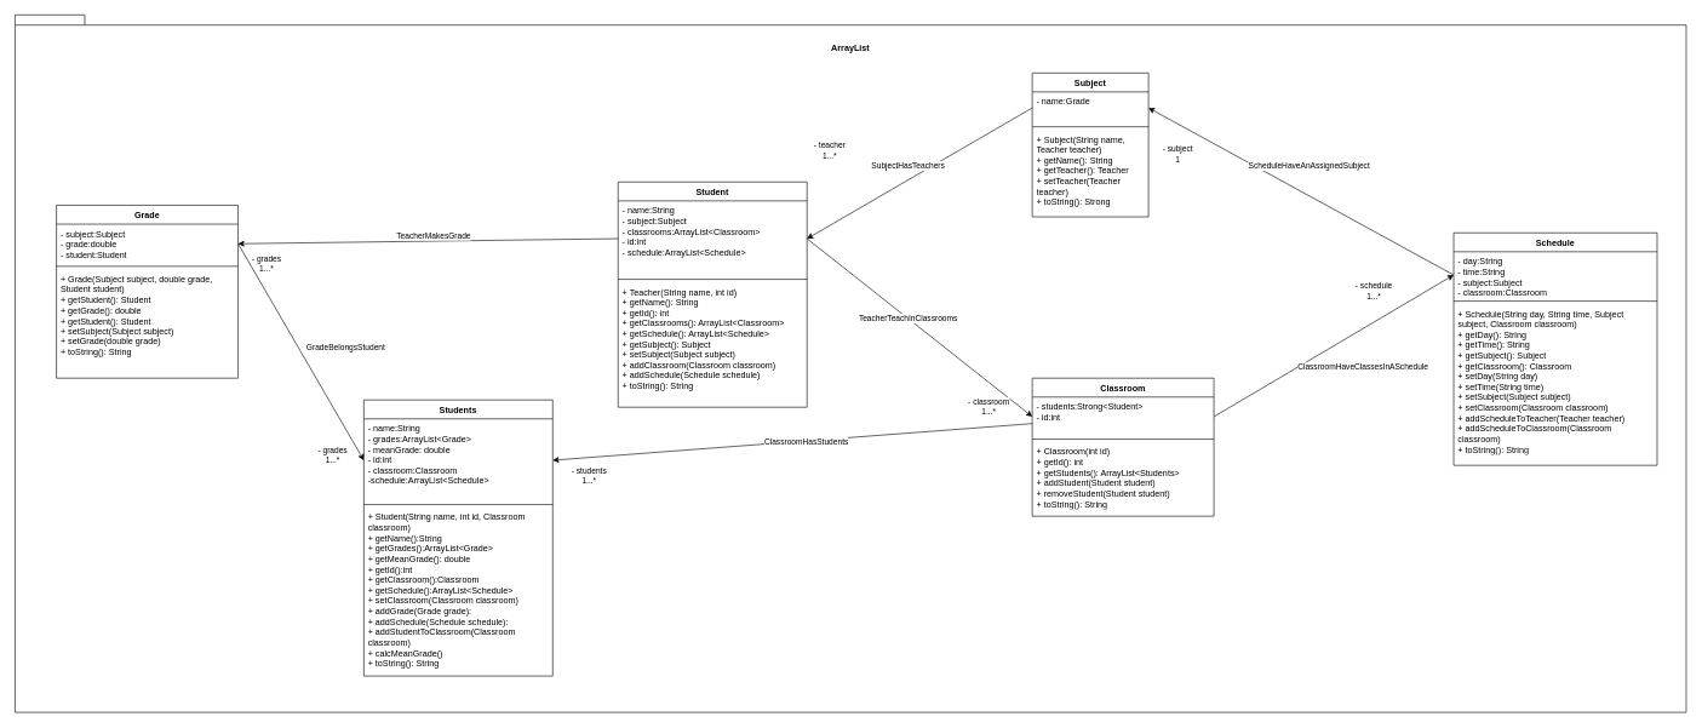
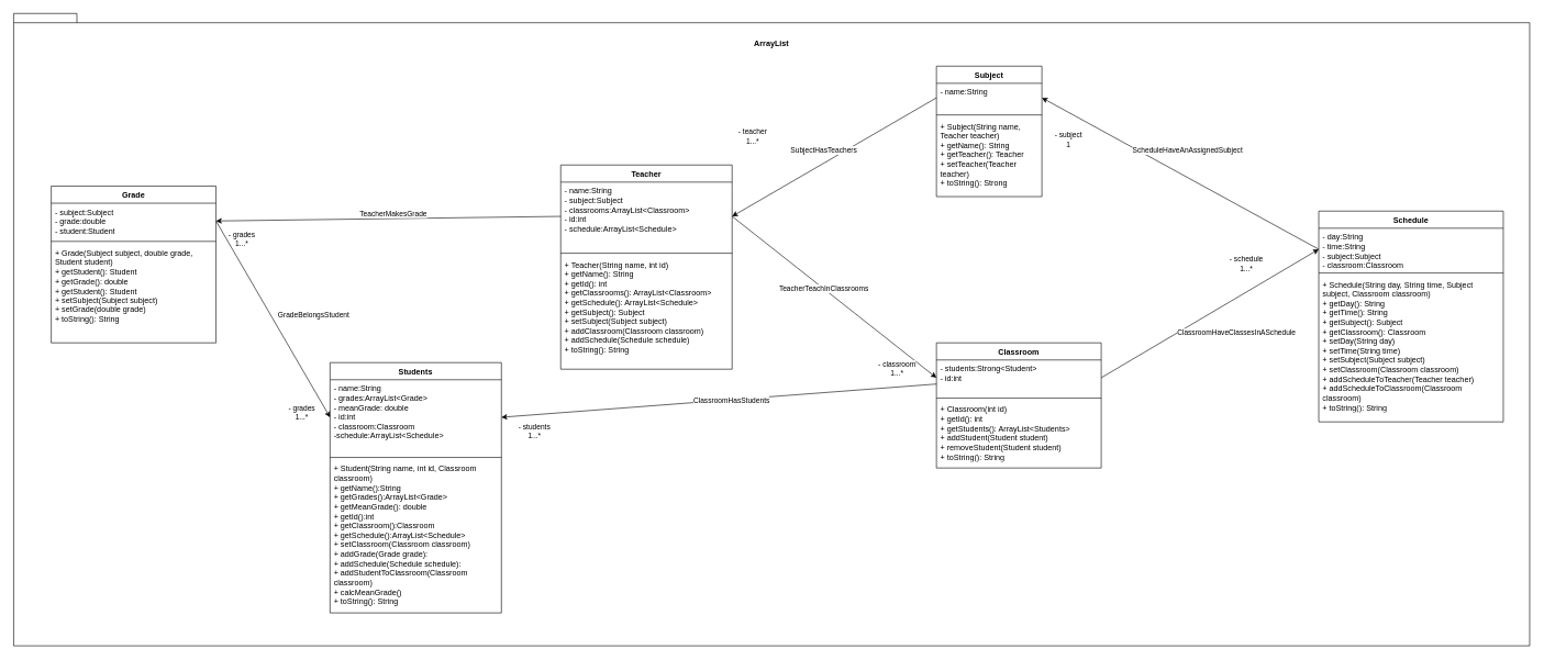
- <mxCell id="8" value="&lt;div&gt;- name:Grade&lt;/div&gt;" style="text;strokeColor=none;fillColor=none;align=left;verticalAlign=top;spacingLeft=4;spacingRight=4;overflow=hidden;rotatable=0;points=[[0,0.5],[1,0.5]];portConstraint=eastwest;whiteSpace=wrap;html=1;" parent="7" vertex="1"><mxGeometry y="26" width="160" height="44" as="geometry" /></mxCell>
+ <mxCell id="8" value="&lt;div&gt;- name:String&lt;/div&gt;" style="text;strokeColor=none;fillColor=none;align=left;verticalAlign=top;spacingLeft=4;spacingRight=4;overflow=hidden;rotatable=0;points=[[0,0.5],[1,0.5]];portConstraint=eastwest;whiteSpace=wrap;html=1;" parent="7" vertex="1"><mxGeometry y="26" width="160" height="44" as="geometry" /></mxCell>
- <mxCell id="19" value="Student" style="swimlane;fontStyle=1;align=center;verticalAlign=top;childLayout=stackLayout;horizontal=1;startSize=26;horizontalStack=0;resizeParent=1;resizeParentMax=0;resizeLast=0;collapsible=1;marginBottom=0;whiteSpace=wrap;html=1;" parent="1" vertex="1"><mxGeometry x="850" y="250" width="260" height="310" as="geometry" /></mxCell>
+ <mxCell id="19" value="Teacher" style="swimlane;fontStyle=1;align=center;verticalAlign=top;childLayout=stackLayout;horizontal=1;startSize=26;horizontalStack=0;resizeParent=1;resizeParentMax=0;resizeLast=0;collapsible=1;marginBottom=0;whiteSpace=wrap;html=1;" parent="1" vertex="1"><mxGeometry x="850" y="250" width="260" height="310" as="geometry" /></mxCell>
